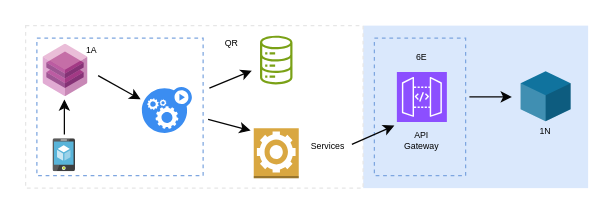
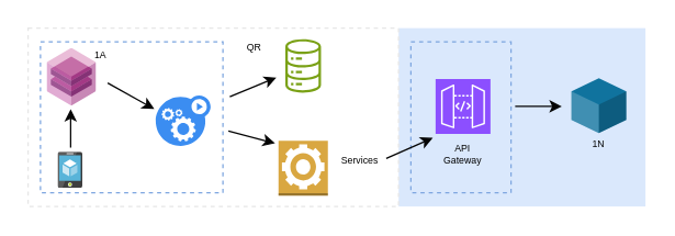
- <mxCell id="24" value="6E" style="text;html=1;align=center;verticalAlign=middle;whiteSpace=wrap;rounded=0;fontSize=7;" vertex="1" parent="1"><mxGeometry x="316.5" y="36.06" width="40" height="20" as="geometry" /></mxCell>
